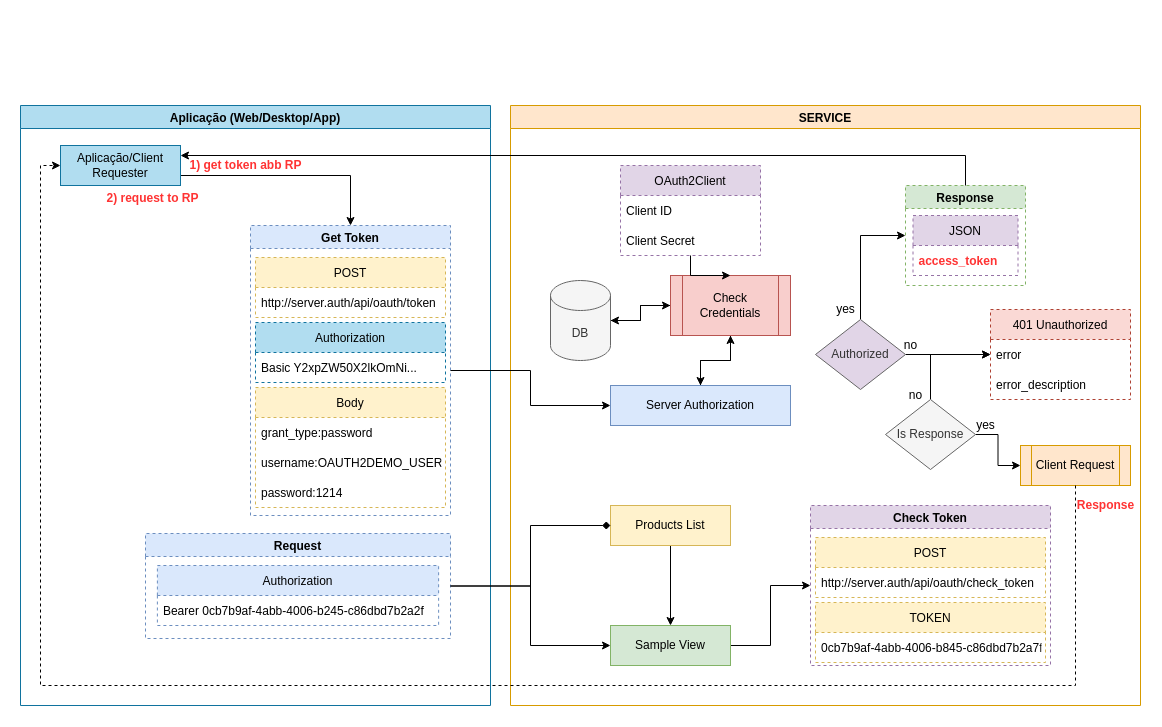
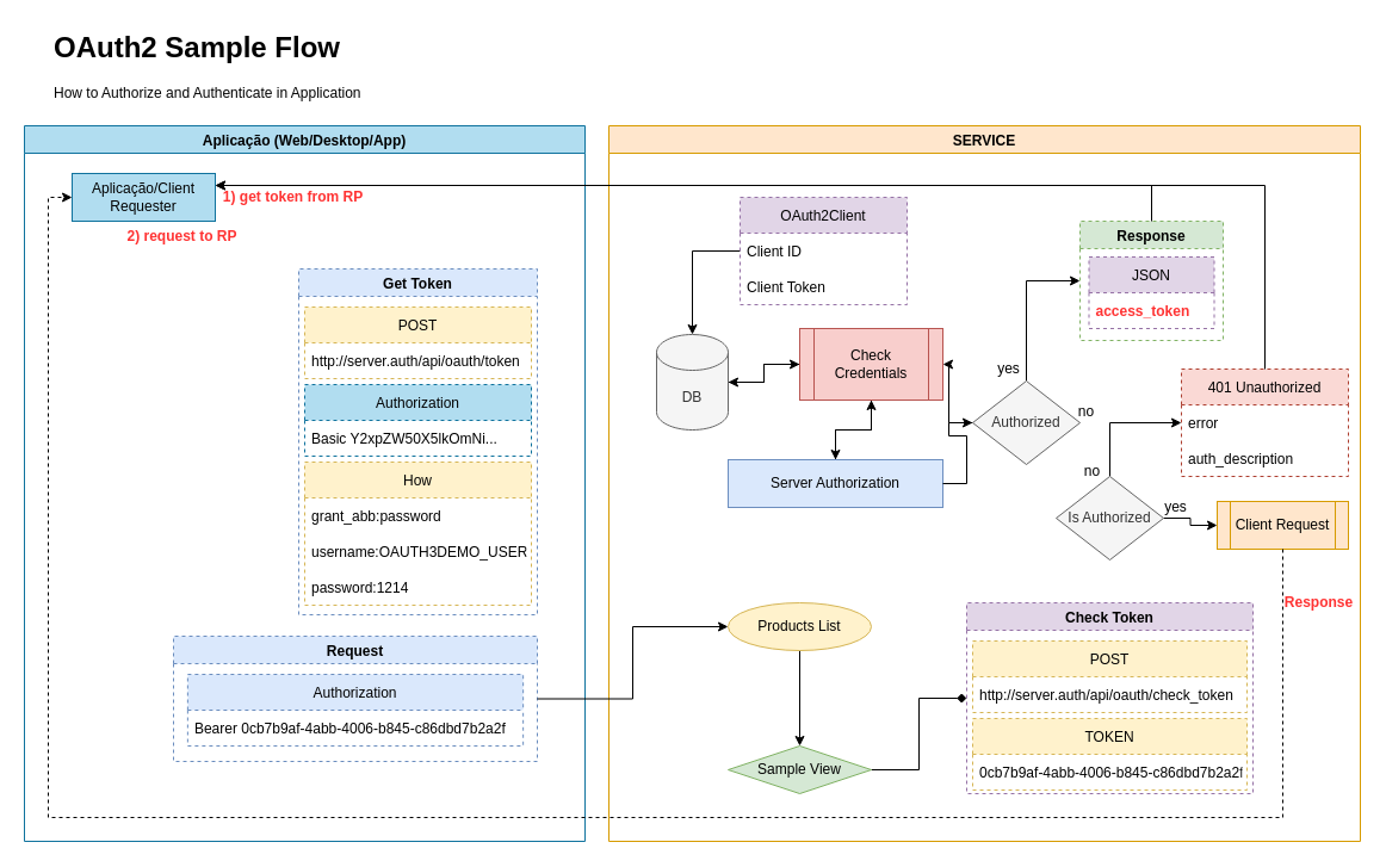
+ <mxCell id="2" value="&lt;h1&gt;OAuth2 Sample Flow&lt;br&gt;&lt;/h1&gt;&lt;p&gt;How to Authorize and Authenticate in Application&lt;br&gt;&lt;/p&gt;" style="text;html=1;strokeColor=none;fillColor=none;spacing=5;spacingTop=-20;whiteSpace=wrap;overflow=hidden;rounded=0;dashed=1;fontColor=#000000;" parent="1" vertex="1"><mxGeometry x="40" y="20" width="470" height="85" as="geometry" /></mxCell>
- <mxCell id="57" value="1) get token abb RP" style="text;html=1;align=center;verticalAlign=middle;resizable=0;points=[];autosize=1;strokeColor=none;fillColor=none;fontColor=#FF3333;fontStyle=1" parent="42" vertex="1"><mxGeometry x="160" y="50" width="130" height="20" as="geometry" /></mxCell>
+ <mxCell id="57" value="1) get token from RP" style="text;html=1;align=center;verticalAlign=middle;resizable=0;points=[];autosize=1;strokeColor=none;fillColor=none;fontColor=#FF3333;fontStyle=1" parent="42" vertex="1"><mxGeometry x="160" y="50" width="130" height="20" as="geometry" /></mxCell>
- <mxCell id="43" style="edgeStyle=orthogonalEdgeStyle;rounded=0;orthogonalLoop=1;jettySize=auto;html=1;entryX=0.5;entryY=0;entryDx=0;entryDy=0;fontColor=#000000;exitX=1;exitY=0.75;exitDx=0;exitDy=0;" parent="42" source="44" target="45" edge="1"><mxGeometry relative="1" as="geometry" /></mxCell>
+ <mxCell id="60" style="edgeStyle=orthogonalEdgeStyle;rounded=0;orthogonalLoop=1;jettySize=auto;html=1;entryX=1;entryY=0.25;entryDx=0;entryDy=0;fontColor=#000000;exitX=0.5;exitY=0;exitDx=0;exitDy=0;" parent="1" source="22" target="44" edge="1"><mxGeometry relative="1" as="geometry" /></mxCell>
- <mxCell id="33" value="Client Secret" style="text;strokeColor=none;fillColor=none;align=left;verticalAlign=middle;spacingLeft=4;spacingRight=4;overflow=hidden;points=[[0,0.5],[1,0.5]];portConstraint=eastwest;rotatable=0;dashed=1;fontColor=#000000;" parent="31" vertex="1"><mxGeometry y="60" width="140" height="30" as="geometry" /></mxCell>
+ <mxCell id="33" value="Client Token" style="text;strokeColor=none;fillColor=none;align=left;verticalAlign=middle;spacingLeft=4;spacingRight=4;overflow=hidden;points=[[0,0.5],[1,0.5]];portConstraint=eastwest;rotatable=0;dashed=1;fontColor=#000000;" parent="31" vertex="1"><mxGeometry y="60" width="140" height="30" as="geometry" /></mxCell>
- <mxCell id="30" style="edgeStyle=orthogonalEdgeStyle;rounded=0;orthogonalLoop=1;jettySize=auto;html=1;fontColor=#000000;" parent="3" source="31" target="17" edge="1"><mxGeometry relative="1" as="geometry" /></mxCell>
+ <mxCell id="30" style="edgeStyle=orthogonalEdgeStyle;rounded=0;orthogonalLoop=1;jettySize=auto;html=1;entryX=0.5;entryY=0;entryDx=0;entryDy=0;entryPerimeter=0;fontColor=#000000;" parent="3" source="31" target="14" edge="1"><mxGeometry relative="1" as="geometry" /></mxCell>
- <mxCell id="20" value="Authorized" style="rhombus;whiteSpace=wrap;html=1;rounded=0;fillColor=#e1d5e7;fontColor=#333333;strokeColor=#666666;" parent="3" vertex="1"><mxGeometry x="305" y="214" width="90" height="70" as="geometry" /></mxCell>
+ <mxCell id="20" value="Authorized" style="rhombus;whiteSpace=wrap;html=1;rounded=0;fillColor=#f5f5f5;fontColor=#333333;strokeColor=#666666;" parent="3" vertex="1"><mxGeometry x="305" y="214" width="90" height="70" as="geometry" /></mxCell>
- <mxCell id="19" style="edgeStyle=orthogonalEdgeStyle;rounded=0;orthogonalLoop=1;jettySize=auto;html=1;entryX=0;entryY=0.5;entryDx=0;entryDy=0;fontColor=#000000;" parent="3" source="20" target="23" edge="1"><mxGeometry relative="1" as="geometry" /></mxCell>
+ <mxCell id="19" style="edgeStyle=orthogonalEdgeStyle;rounded=0;orthogonalLoop=1;jettySize=auto;html=1;fontColor=#000000;" parent="3" source="20" target="17" edge="1"><mxGeometry relative="1" as="geometry" /></mxCell>
- <mxCell id="47" value="Basic Y2xpZW50X2lkOmNi..." style="text;strokeColor=none;fillColor=none;align=left;verticalAlign=middle;spacingLeft=4;spacingRight=4;overflow=hidden;points=[[0,0.5],[1,0.5]];portConstraint=eastwest;rotatable=0;dashed=1;" parent="46" vertex="1"><mxGeometry y="30" width="190" height="30" as="geometry" /></mxCell>
+ <mxCell id="47" value="Basic Y2xpZW50X5lkOmNi..." style="text;strokeColor=none;fillColor=none;align=left;verticalAlign=middle;spacingLeft=4;spacingRight=4;overflow=hidden;points=[[0,0.5],[1,0.5]];portConstraint=eastwest;rotatable=0;dashed=1;" parent="46" vertex="1"><mxGeometry y="30" width="190" height="30" as="geometry" /></mxCell>
+ <mxCell id="21" value="" style="edgeStyle=orthogonalEdgeStyle;rounded=0;orthogonalLoop=1;jettySize=auto;html=1;fontColor=#000000;" parent="3" source="5" target="20" edge="1"><mxGeometry relative="1" as="geometry" /></mxCell>
- <mxCell id="59" style="edgeStyle=orthogonalEdgeStyle;rounded=0;orthogonalLoop=1;jettySize=auto;html=1;fontColor=#000000;" parent="1" source="45" target="5" edge="1"><mxGeometry relative="1" as="geometry" /></mxCell>
- <mxCell id="24" value="error_description" style="text;strokeColor=none;fillColor=none;align=left;verticalAlign=middle;spacingLeft=4;spacingRight=4;overflow=hidden;points=[[0,0.5],[1,0.5]];portConstraint=eastwest;rotatable=0;dashed=1;fontColor=#000000;" parent="22" vertex="1"><mxGeometry y="60" width="140" height="30" as="geometry" /></mxCell>
+ <mxCell id="24" value="auth_description" style="text;strokeColor=none;fillColor=none;align=left;verticalAlign=middle;spacingLeft=4;spacingRight=4;overflow=hidden;points=[[0,0.5],[1,0.5]];portConstraint=eastwest;rotatable=0;dashed=1;fontColor=#000000;" parent="22" vertex="1"><mxGeometry y="60" width="140" height="30" as="geometry" /></mxCell>
- <mxCell id="48" value="Body" style="swimlane;fontStyle=0;childLayout=stackLayout;horizontal=1;startSize=30;horizontalStack=0;resizeParent=1;resizeParentMax=0;resizeLast=0;collapsible=1;marginBottom=0;dashed=1;fillColor=#fff2cc;strokeColor=#d6b656;" parent="45" vertex="1"><mxGeometry x="5" y="162" width="190" height="120" as="geometry" /></mxCell>
+ <mxCell id="48" value="How" style="swimlane;fontStyle=0;childLayout=stackLayout;horizontal=1;startSize=30;horizontalStack=0;resizeParent=1;resizeParentMax=0;resizeLast=0;collapsible=1;marginBottom=0;dashed=1;fillColor=#fff2cc;strokeColor=#d6b656;" parent="45" vertex="1"><mxGeometry x="5" y="162" width="190" height="120" as="geometry" /></mxCell>
- <mxCell id="49" value="grant_type:password" style="text;strokeColor=none;fillColor=none;align=left;verticalAlign=middle;spacingLeft=4;spacingRight=4;overflow=hidden;points=[[0,0.5],[1,0.5]];portConstraint=eastwest;rotatable=0;dashed=1;" parent="48" vertex="1"><mxGeometry y="30" width="190" height="30" as="geometry" /></mxCell>
+ <mxCell id="49" value="grant_abb:password" style="text;strokeColor=none;fillColor=none;align=left;verticalAlign=middle;spacingLeft=4;spacingRight=4;overflow=hidden;points=[[0,0.5],[1,0.5]];portConstraint=eastwest;rotatable=0;dashed=1;" parent="48" vertex="1"><mxGeometry y="30" width="190" height="30" as="geometry" /></mxCell>
- <mxCell id="36" value="Is Response" style="rhombus;whiteSpace=wrap;html=1;rounded=0;fillColor=#f5f5f5;fontColor=#333333;strokeColor=#666666;" parent="3" vertex="1"><mxGeometry x="375" y="294" width="90" height="70" as="geometry" /></mxCell>
+ <mxCell id="36" value="Is Authorized" style="rhombus;whiteSpace=wrap;html=1;rounded=0;fillColor=#f5f5f5;fontColor=#333333;strokeColor=#666666;" parent="3" vertex="1"><mxGeometry x="375" y="294" width="90" height="70" as="geometry" /></mxCell>
- <mxCell id="50" value="username:OAUTH2DEMO_USER" style="text;strokeColor=none;fillColor=none;align=left;verticalAlign=middle;spacingLeft=4;spacingRight=4;overflow=hidden;points=[[0,0.5],[1,0.5]];portConstraint=eastwest;rotatable=0;dashed=1;" parent="48" vertex="1"><mxGeometry y="60" width="190" height="30" as="geometry" /></mxCell>
+ <mxCell id="50" value="username:OAUTH3DEMO_USER" style="text;strokeColor=none;fillColor=none;align=left;verticalAlign=middle;spacingLeft=4;spacingRight=4;overflow=hidden;points=[[0,0.5],[1,0.5]];portConstraint=eastwest;rotatable=0;dashed=1;" parent="48" vertex="1"><mxGeometry y="60" width="190" height="30" as="geometry" /></mxCell>
- <mxCell id="39" value="&lt;div&gt;Client Request&lt;/div&gt;" style="shape=process;whiteSpace=wrap;html=1;backgroundOutline=1;strokeColor=#d79b00;fillColor=#ffe6cc;" parent="3" vertex="1"><mxGeometry x="510" y="340" width="110" height="40" as="geometry" /></mxCell>
+ <mxCell id="39" value="&lt;div&gt;Client Request&lt;/div&gt;" style="shape=process;whiteSpace=wrap;html=1;backgroundOutline=1;strokeColor=#d79b00;fillColor=#ffe6cc;" parent="3" vertex="1"><mxGeometry x="510" y="315" width="110" height="40" as="geometry" /></mxCell>
- <mxCell id="62" style="edgeStyle=orthogonalEdgeStyle;rounded=0;orthogonalLoop=1;jettySize=auto;html=1;entryX=0;entryY=0.5;entryDx=0;entryDy=0;fontColor=#000000;endArrow=diamond;" parent="1" source="54" target="12" edge="1"><mxGeometry relative="1" as="geometry" /></mxCell>
+ <mxCell id="62" style="edgeStyle=orthogonalEdgeStyle;rounded=0;orthogonalLoop=1;jettySize=auto;html=1;entryX=0;entryY=0.5;entryDx=0;entryDy=0;fontColor=#000000;" parent="1" source="54" target="12" edge="1"><mxGeometry relative="1" as="geometry" /></mxCell>
- <mxCell id="12" value="Products List" style="rounded=0;whiteSpace=wrap;html=1;fillColor=#fff2cc;strokeColor=#d6b656;" parent="3" vertex="1"><mxGeometry x="100" y="400" width="120" height="40" as="geometry" /></mxCell>
+ <mxCell id="12" value="Products List" style="ellipse;whiteSpace=wrap;html=1;fillColor=#fff2cc;strokeColor=#d6b656;" parent="3" vertex="1"><mxGeometry x="100" y="400" width="120" height="40" as="geometry" /></mxCell>
- <mxCell id="9" style="edgeStyle=orthogonalEdgeStyle;rounded=0;orthogonalLoop=1;jettySize=auto;html=1;entryX=0;entryY=0.5;entryDx=0;entryDy=0;fontColor=#FF3333;" parent="3" source="10" target="25" edge="1"><mxGeometry relative="1" as="geometry" /></mxCell>
+ <mxCell id="9" style="edgeStyle=orthogonalEdgeStyle;rounded=0;orthogonalLoop=1;jettySize=auto;html=1;entryX=0;entryY=0.5;entryDx=0;entryDy=0;fontColor=#FF3333;endArrow=diamond;" parent="3" source="10" target="25" edge="1"><mxGeometry relative="1" as="geometry" /></mxCell>
- <mxCell id="56" value="Bearer 0cb7b9af-4abb-4006-b245-c86dbd7b2a2f" style="text;strokeColor=none;fillColor=none;align=left;verticalAlign=middle;spacingLeft=4;spacingRight=4;overflow=hidden;points=[[0,0.5],[1,0.5]];portConstraint=eastwest;rotatable=0;dashed=1;" parent="55" vertex="1"><mxGeometry y="30" width="281.25" height="30" as="geometry" /></mxCell>
+ <mxCell id="56" value="Bearer 0cb7b9af-4abb-4006-b845-c86dbd7b2a2f" style="text;strokeColor=none;fillColor=none;align=left;verticalAlign=middle;spacingLeft=4;spacingRight=4;overflow=hidden;points=[[0,0.5],[1,0.5]];portConstraint=eastwest;rotatable=0;dashed=1;" parent="55" vertex="1"><mxGeometry y="30" width="281.25" height="30" as="geometry" /></mxCell>
- <mxCell id="63" style="edgeStyle=orthogonalEdgeStyle;rounded=0;orthogonalLoop=1;jettySize=auto;html=1;fontColor=#000000;entryX=0;entryY=0.5;entryDx=0;entryDy=0;" parent="1" source="54" target="10" edge="1"><mxGeometry relative="1" as="geometry"><mxPoint y="565" as="targetPoint" x="610" /></mxGeometry></mxCell>
- <mxCell id="10" value="Sample View" style="rounded=0;whiteSpace=wrap;html=1;fillColor=#d5e8d4;strokeColor=#82b366;" parent="3" vertex="1"><mxGeometry x="100" y="520" width="120" height="40" as="geometry" /></mxCell>
+ <mxCell id="10" value="Sample View" style="rhombus;whiteSpace=wrap;html=1;fillColor=#d5e8d4;strokeColor=#82b366;" parent="3" vertex="1"><mxGeometry x="100" y="520" width="120" height="40" as="geometry" /></mxCell>
- <mxCell id="29" value="0cb7b9af-4abb-4006-b845-c86dbd7b2a7f" style="text;strokeColor=none;fillColor=none;align=left;verticalAlign=middle;spacingLeft=4;spacingRight=4;overflow=hidden;points=[[0,0.5],[1,0.5]];portConstraint=eastwest;rotatable=0;dashed=1;" parent="28" vertex="1"><mxGeometry y="30" width="230" height="30" as="geometry" /></mxCell>
+ <mxCell id="29" value="0cb7b9af-4abb-4006-b845-c86dbd7b2a2f" style="text;strokeColor=none;fillColor=none;align=left;verticalAlign=middle;spacingLeft=4;spacingRight=4;overflow=hidden;points=[[0,0.5],[1,0.5]];portConstraint=eastwest;rotatable=0;dashed=1;" parent="28" vertex="1"><mxGeometry y="30" width="230" height="30" as="geometry" /></mxCell>
